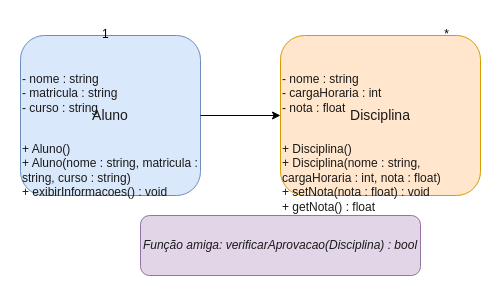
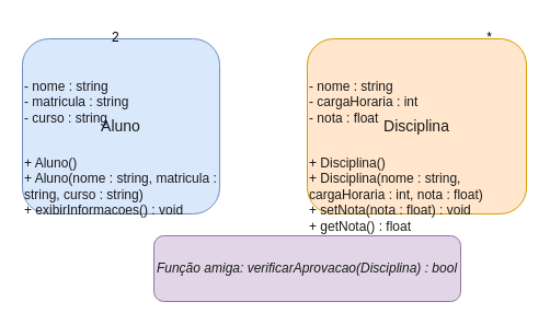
- <mxCell id="9" value="1" style="text;html=1;strokeColor=none;fillColor=none;align=left;fontSize=12;" vertex="1" parent="1"><mxGeometry x="100" y="20" width="20" height="20" as="geometry" /></mxCell>
+ <mxCell id="9" value="2" style="text;html=1;strokeColor=none;fillColor=none;align=left;fontSize=12;" vertex="1" parent="1"><mxGeometry x="100" y="20" width="20" height="20" as="geometry" /></mxCell>
- <mxCell id="8" style="edgeStyle=orthogonalEdgeStyle;rounded=0;orthogonalLoop=1;jettySize=auto;html=1;strokeColor=#000000;" edge="1" parent="1" source="2" target="5"><mxGeometry relative="1" as="geometry" /></mxCell>
